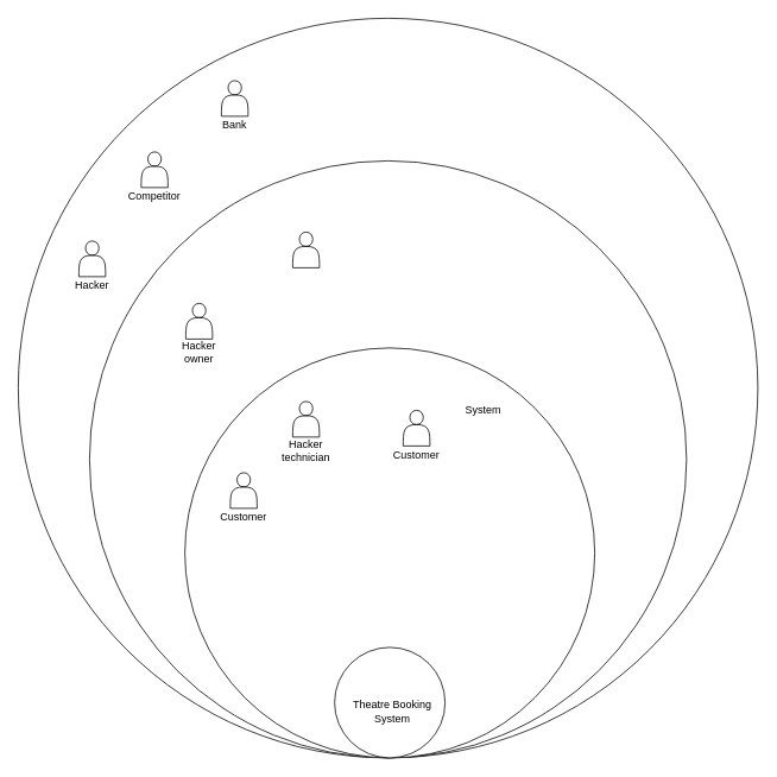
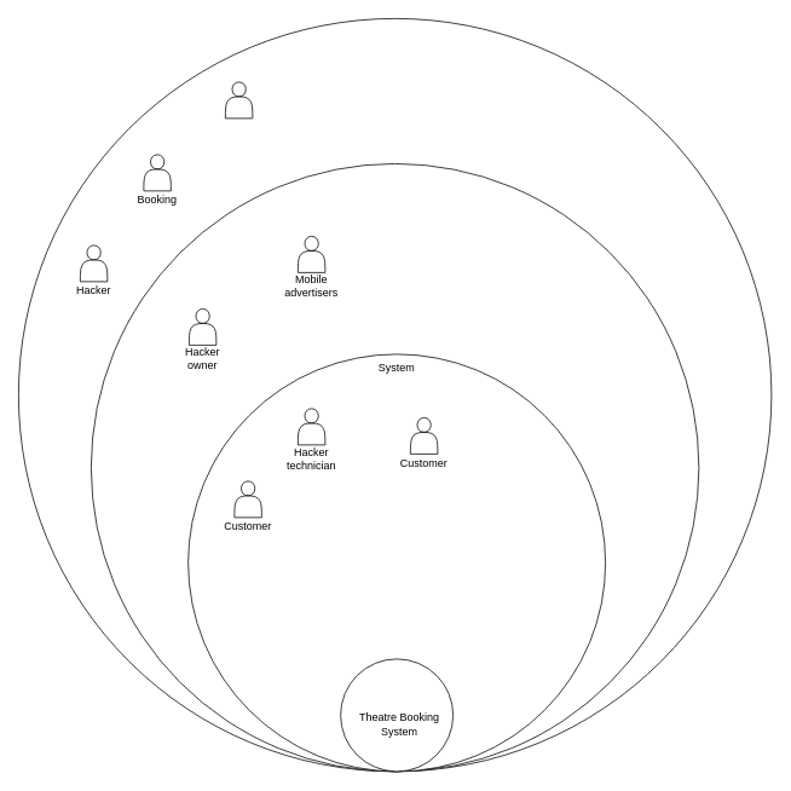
- <mxCell id="14" value="Bank" style="text;html=1;strokeColor=none;fillColor=none;align=center;verticalAlign=middle;whiteSpace=wrap;rounded=0;" vertex="1" parent="12"><mxGeometry y="40" width="60" height="20" as="geometry" /></mxCell>
- <mxCell id="37" value="Competitor" style="text;html=1;strokeColor=none;fillColor=none;align=center;verticalAlign=middle;whiteSpace=wrap;rounded=0;" vertex="1" parent="35"><mxGeometry y="40" width="60" height="20" as="geometry" /></mxCell>
+ <mxCell id="37" value="Booking" style="text;html=1;strokeColor=none;fillColor=none;align=center;verticalAlign=middle;whiteSpace=wrap;rounded=0;" vertex="1" parent="35"><mxGeometry y="40" width="60" height="20" as="geometry" /></mxCell>
+ <mxCell id="34" value="Mobile advertisers" style="text;html=1;strokeColor=none;fillColor=none;align=center;verticalAlign=middle;whiteSpace=wrap;rounded=0;" vertex="1" parent="32"><mxGeometry y="40" width="60" height="30" as="geometry" /></mxCell>
- <mxCell id="8" value="System" style="text;html=1;strokeColor=none;fillColor=none;align=center;verticalAlign=middle;whiteSpace=wrap;rounded=0;" vertex="1" parent="1"><mxGeometry x="512" y="445" width="60" height="30" as="geometry" /></mxCell>
+ <mxCell id="8" value="System" style="text;html=1;strokeColor=none;fillColor=none;align=center;verticalAlign=middle;whiteSpace=wrap;rounded=0;" vertex="1" parent="1"><mxGeometry x="407" y="390" width="60" height="30" as="geometry" /></mxCell>
